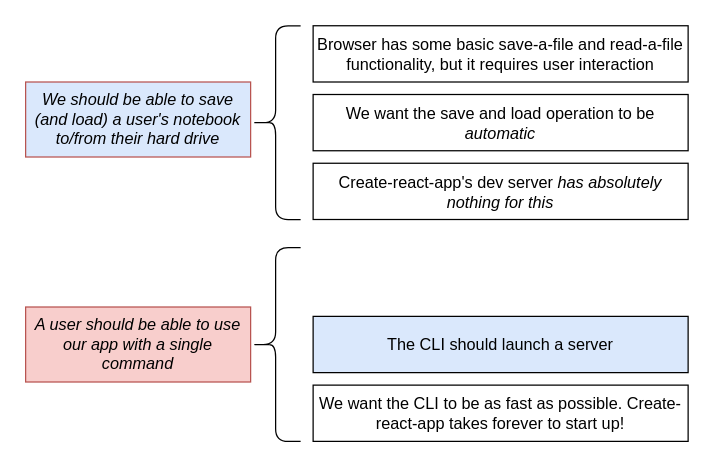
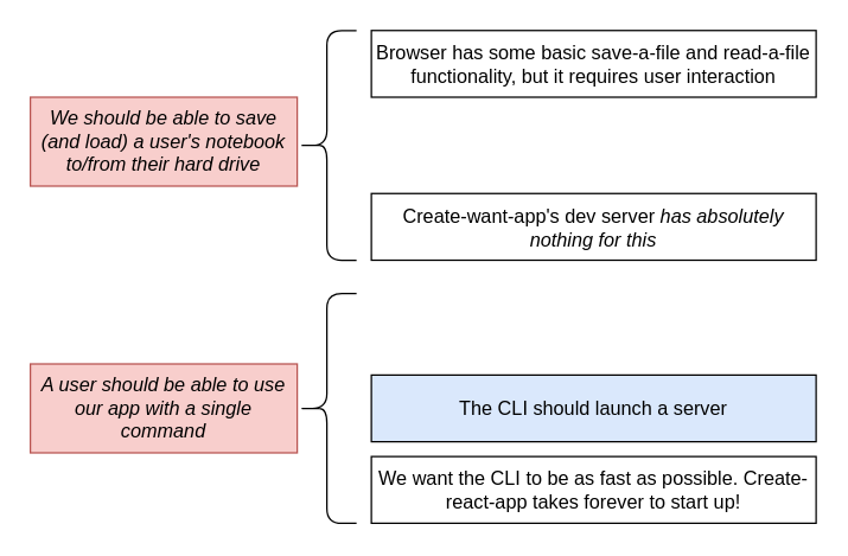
- <mxCell id="5" value="We should be able to save (and load) a user's notebook to/from their hard drive" style="rounded=0;whiteSpace=wrap;html=1;fillColor=#dae8fc;fontSize=13;align=center;strokeColor=#b85450;fontStyle=2;" vertex="1" parent="1"><mxGeometry x="20" y="65" width="180" height="60" as="geometry" /></mxCell>
+ <mxCell id="5" value="We should be able to save (and load) a user's notebook to/from their hard drive" style="rounded=0;whiteSpace=wrap;html=1;fillColor=#f8cecc;fontSize=13;align=center;strokeColor=#b85450;fontStyle=2" vertex="1" parent="1"><mxGeometry x="20" y="65" width="180" height="60" as="geometry" /></mxCell>
- <mxCell id="3" value="We want the save and load operation to be &lt;i&gt;automatic&lt;/i&gt;" style="rounded=0;whiteSpace=wrap;html=1;fontSize=13;align=center;" vertex="1" parent="1"><mxGeometry x="250" y="75" width="300" height="45" as="geometry" /></mxCell>
- <mxCell id="4" value="Create-react-app's dev server &lt;i&gt;has absolutely nothing for this&lt;/i&gt;" style="rounded=0;whiteSpace=wrap;html=1;fontSize=13;align=center;" vertex="1" parent="1"><mxGeometry x="250" y="130" width="300" height="45" as="geometry" /></mxCell>
+ <mxCell id="4" value="Create-want-app's dev server &lt;i&gt;has absolutely nothing for this&lt;/i&gt;" style="rounded=0;whiteSpace=wrap;html=1;fontSize=13;align=center;" vertex="1" parent="1"><mxGeometry x="250" y="130" width="300" height="45" as="geometry" /></mxCell>
